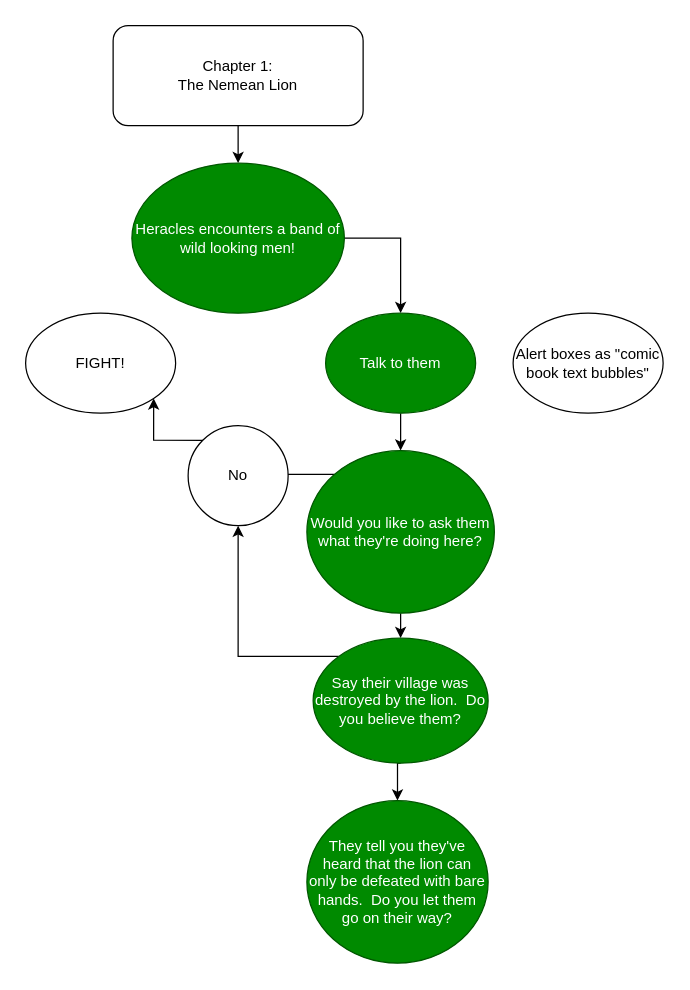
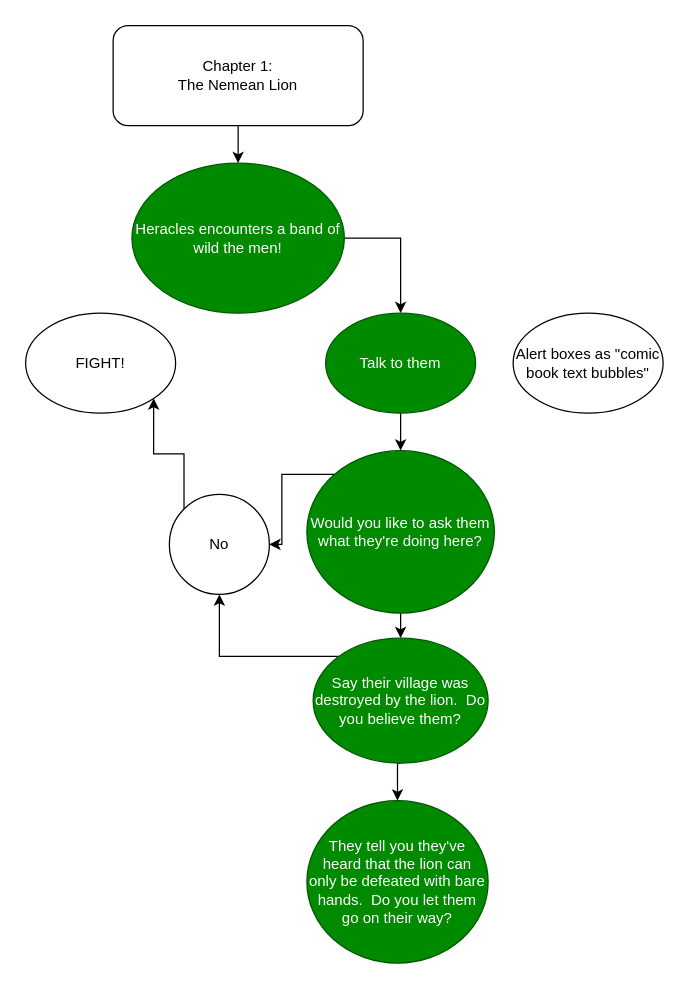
- <mxCell id="5" value="Heracles encounters a band of wild looking men!" style="ellipse;whiteSpace=wrap;html=1;fillColor=#008a00;strokeColor=#005700;fontColor=#ffffff;" parent="1" vertex="1"><mxGeometry x="105" y="130" width="170" height="120" as="geometry" /></mxCell>
+ <mxCell id="5" value="Heracles encounters a band of wild the men!" style="ellipse;whiteSpace=wrap;html=1;fillColor=#008a00;strokeColor=#005700;fontColor=#ffffff;" parent="1" vertex="1"><mxGeometry x="105" y="130" width="170" height="120" as="geometry" /></mxCell>
- <mxCell id="14" value="No" style="ellipse;whiteSpace=wrap;html=1;aspect=fixed;" parent="1" vertex="1"><mxGeometry x="150" y="340" width="80" height="80" as="geometry" /></mxCell>
+ <mxCell id="14" value="No" style="ellipse;whiteSpace=wrap;html=1;aspect=fixed;" parent="1" vertex="1"><mxGeometry x="135" y="395" width="80" height="80" as="geometry" /></mxCell>
